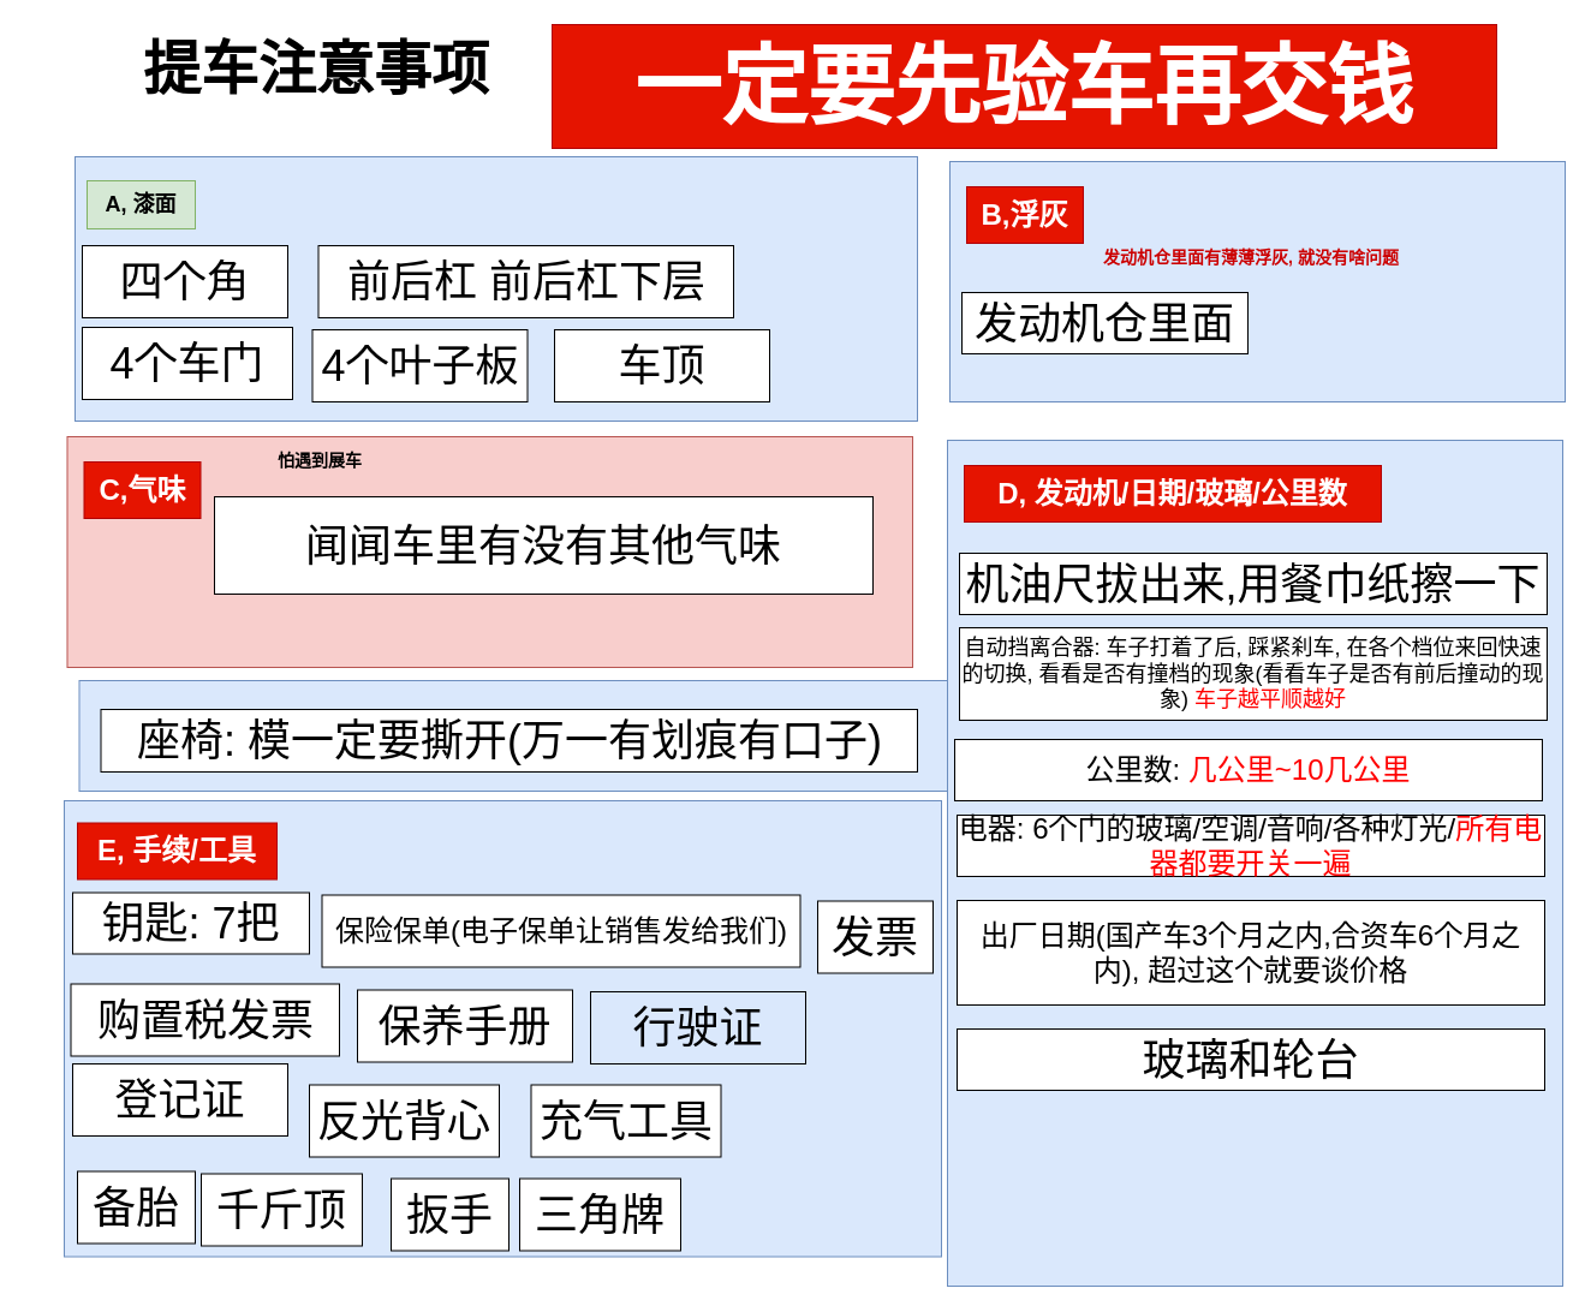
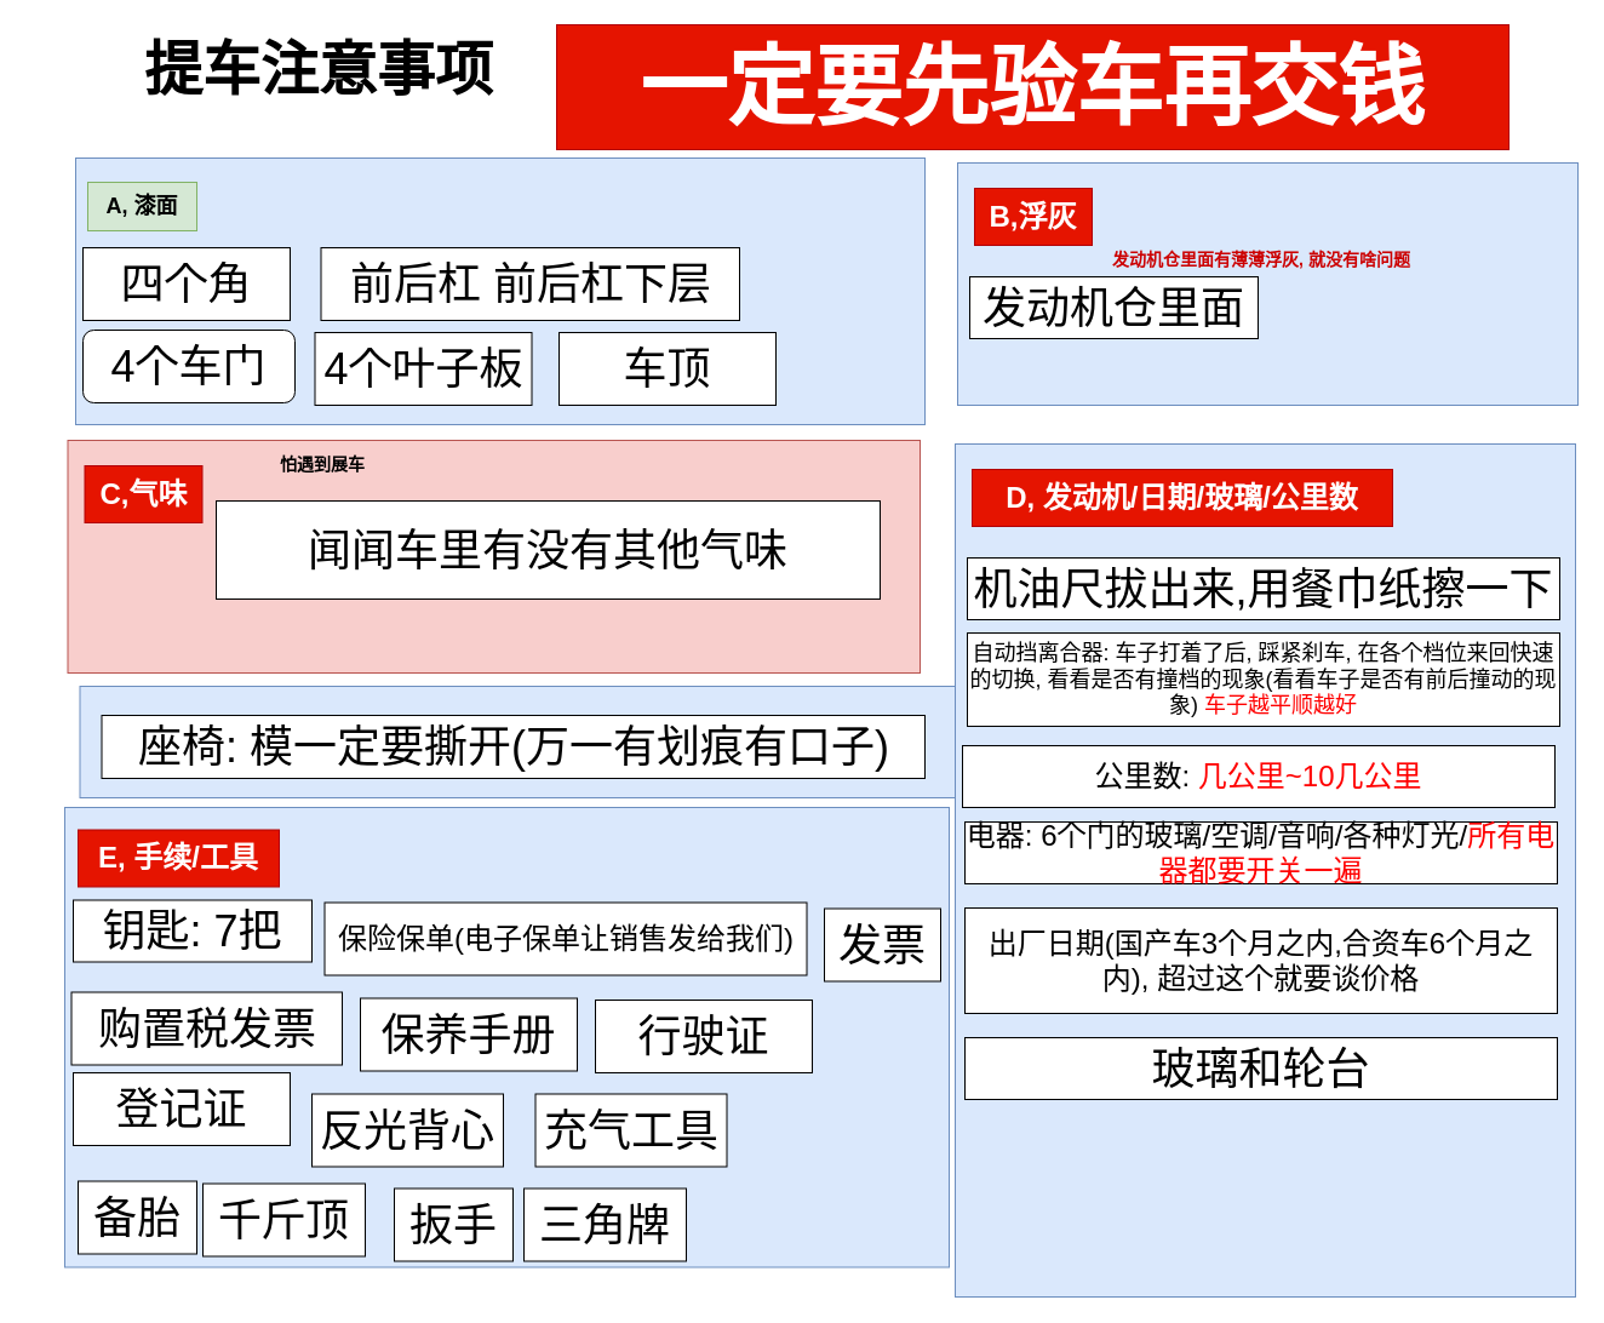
- <mxCell id="16" value="&lt;span style=&quot;font-size: 36px&quot;&gt;发动机仓里面&lt;/span&gt;" style="rounded=0;whiteSpace=wrap;html=1;" vertex="1" parent="1"><mxGeometry x="800" y="243" width="238" height="51" as="geometry" /></mxCell>
+ <mxCell id="16" value="&lt;span style=&quot;font-size: 36px&quot;&gt;发动机仓里面&lt;/span&gt;" style="rounded=0;whiteSpace=wrap;html=1;" vertex="1" parent="1"><mxGeometry x="800" y="228" width="238" height="51" as="geometry" /></mxCell>
- <mxCell id="12" value="&lt;span style=&quot;font-size: 36px&quot;&gt;4个车门&lt;/span&gt;" style="rounded=0;whiteSpace=wrap;html=1;" parent="1" vertex="1"><mxGeometry x="68" y="272" width="175" height="60" as="geometry" /></mxCell>
+ <mxCell id="12" value="&lt;span style=&quot;font-size: 36px&quot;&gt;4个车门&lt;/span&gt;" style="whiteSpace=wrap;html=1;rounded=1;" parent="1" vertex="1"><mxGeometry x="68" y="272" width="175" height="60" as="geometry" /></mxCell>
- <mxCell id="38" value="&lt;span style=&quot;font-size: 36px&quot;&gt;行驶证&lt;/span&gt;" style="rounded=0;whiteSpace=wrap;html=1;fillColor=#dae8fc;" vertex="1" parent="1"><mxGeometry x="491" y="825" width="179" height="60" as="geometry" /></mxCell>
+ <mxCell id="38" value="&lt;span style=&quot;font-size: 36px&quot;&gt;行驶证&lt;/span&gt;" style="rounded=0;whiteSpace=wrap;html=1;" vertex="1" parent="1"><mxGeometry x="491" y="825" width="179" height="60" as="geometry" /></mxCell>
